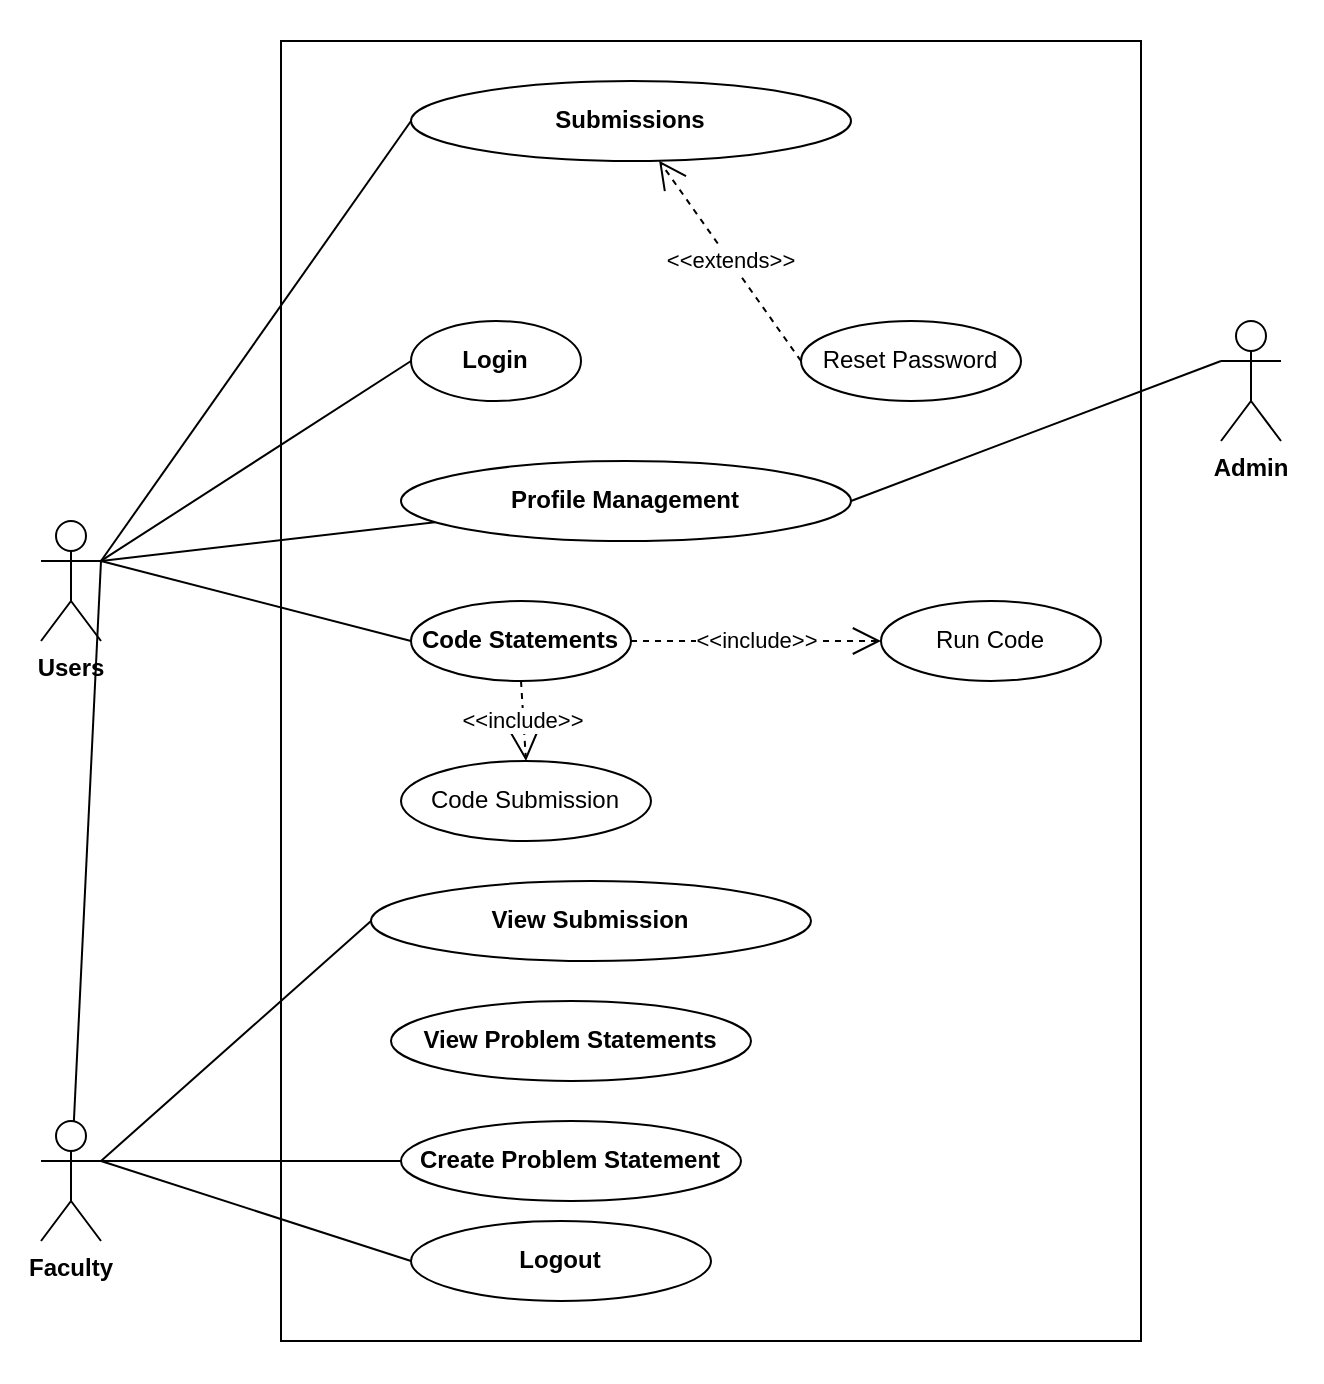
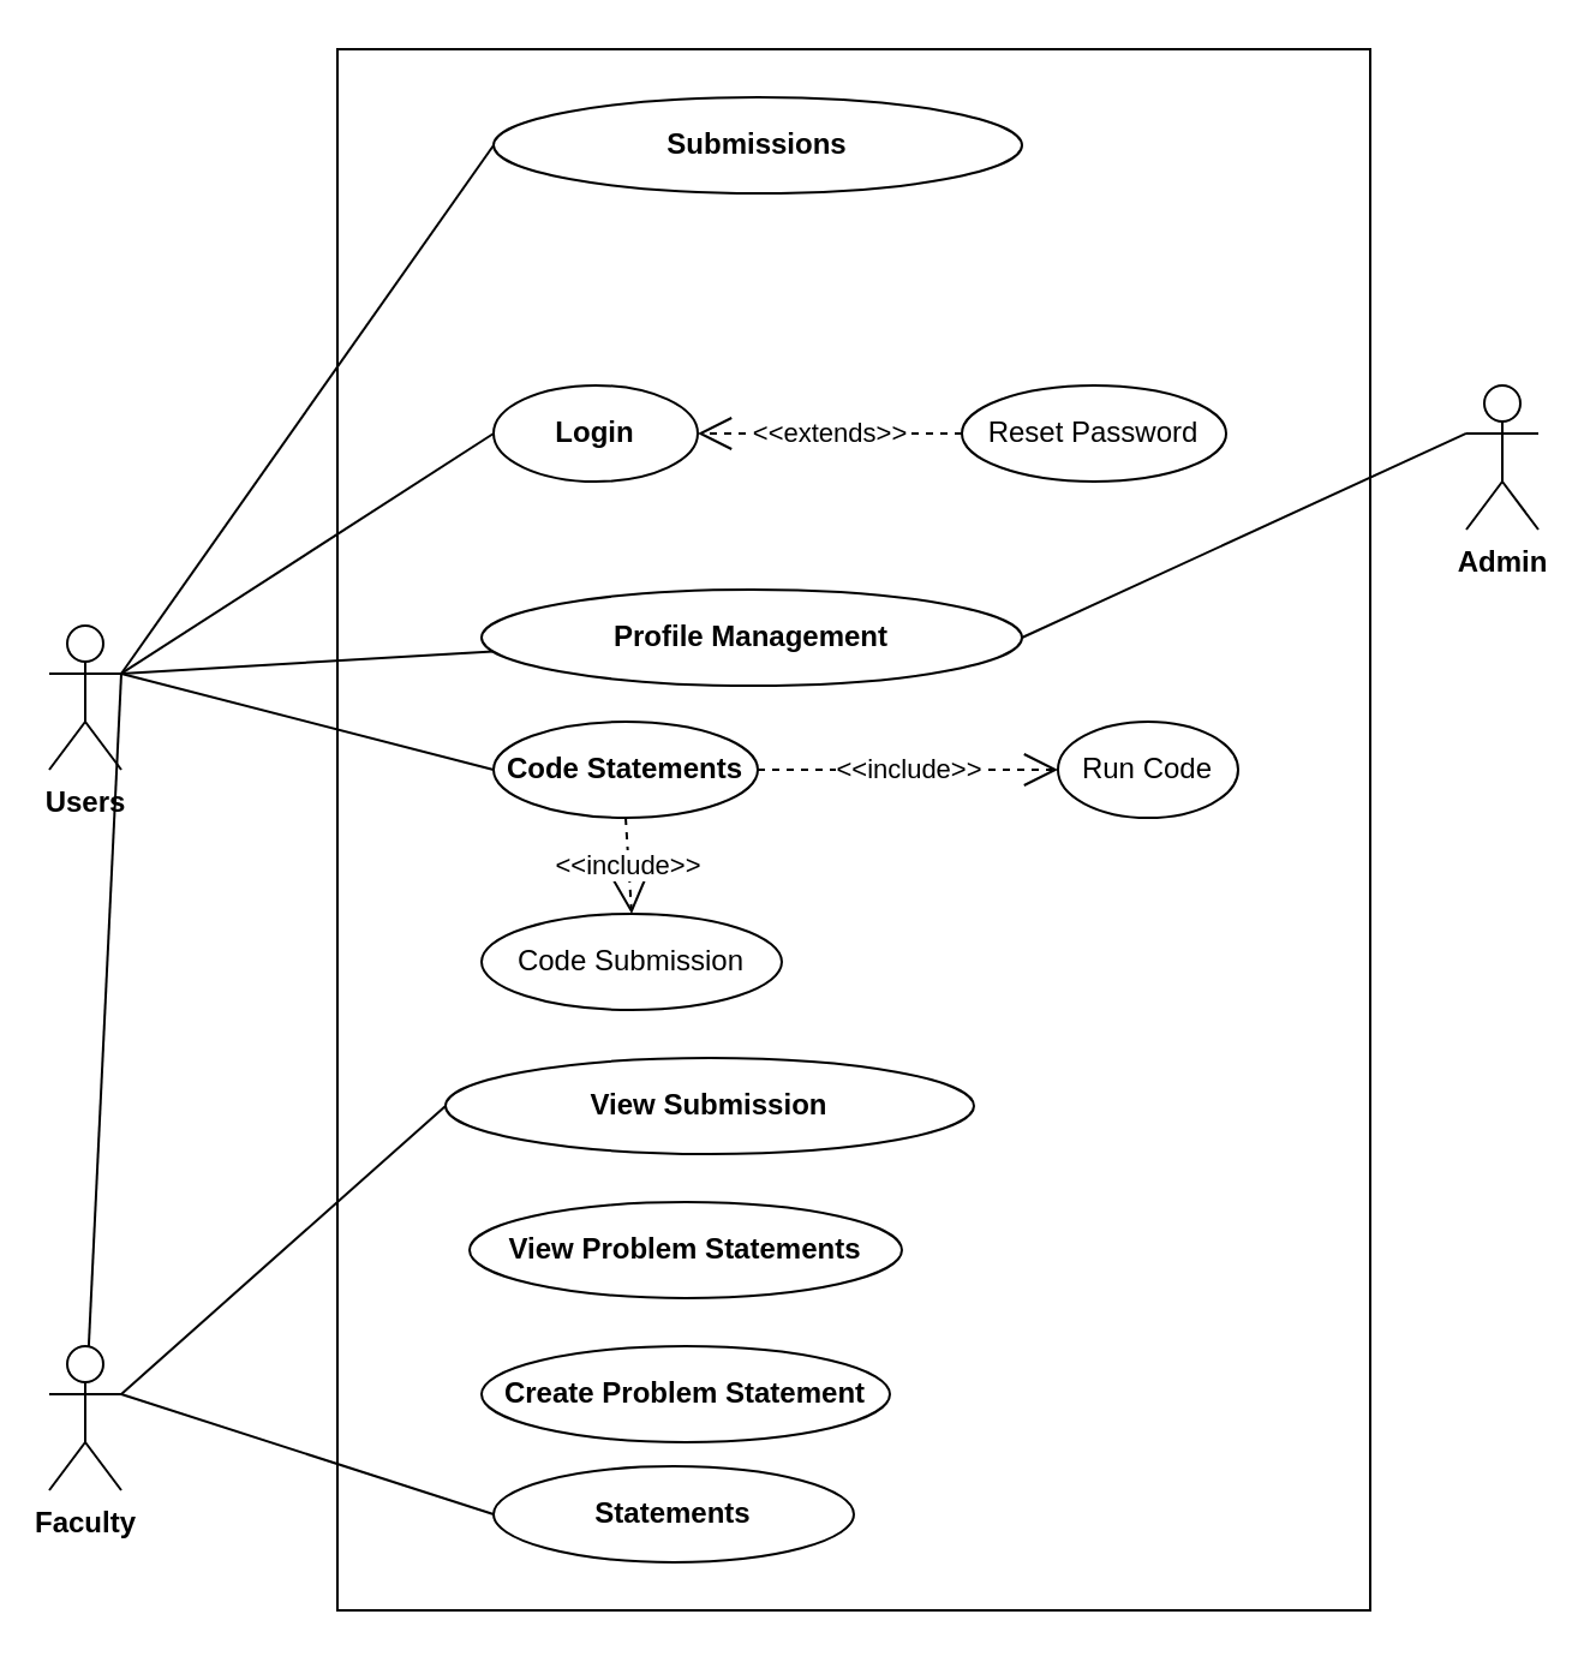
- <mxCell id="16" value="&amp;lt;&amp;lt;extends&amp;gt;&amp;gt;" style="endArrow=open;endSize=12;dashed=1;html=1;rounded=0;exitX=0;exitY=0.5;exitDx=0;exitDy=0;" parent="1" source="9" target="3" edge="1"><mxGeometry width="160" relative="1" as="geometry"><mxPoint x="420" y="240" as="sourcePoint" /><mxPoint x="580" y="240" as="targetPoint" /></mxGeometry></mxCell>
+ <mxCell id="16" value="&amp;lt;&amp;lt;extends&amp;gt;&amp;gt;" style="endArrow=open;endSize=12;dashed=1;html=1;rounded=0;entryX=1;entryY=0.5;entryDx=0;entryDy=0;exitX=0;exitY=0.5;exitDx=0;exitDy=0;" parent="1" source="9" target="8" edge="1"><mxGeometry width="160" relative="1" as="geometry"><mxPoint x="420" y="240" as="sourcePoint" /><mxPoint x="580" y="240" as="targetPoint" /></mxGeometry></mxCell>
- <mxCell id="7" value="&lt;b&gt;Profile Management&lt;/b&gt;" style="ellipse;whiteSpace=wrap;html=1;" parent="1" vertex="1"><mxGeometry x="200" y="230" width="225" height="40" as="geometry" /></mxCell>
+ <mxCell id="7" value="&lt;b&gt;Profile Management&lt;/b&gt;" style="ellipse;whiteSpace=wrap;html=1;" parent="1" vertex="1"><mxGeometry x="200" y="245" width="225" height="40" as="geometry" /></mxCell>
- <mxCell id="11" value="Run Code" style="ellipse;whiteSpace=wrap;html=1;" parent="1" vertex="1"><mxGeometry x="440" y="300" width="110" height="40" as="geometry" /></mxCell>
+ <mxCell id="11" value="Run Code" style="ellipse;whiteSpace=wrap;html=1;" parent="1" vertex="1"><mxGeometry x="440" y="300" width="75" height="40" as="geometry" /></mxCell>
- <mxCell id="28" value="" style="endArrow=none;html=1;rounded=0;entryX=0;entryY=0.5;entryDx=0;entryDy=0;exitX=1;exitY=0.333;exitDx=0;exitDy=0;exitPerimeter=0;" parent="1" source="4" target="14" edge="1"><mxGeometry width="50" height="50" relative="1" as="geometry"><mxPoint x="20" y="770" as="sourcePoint" /><mxPoint x="70" y="720" as="targetPoint" /></mxGeometry></mxCell>
- <mxCell id="6" value="&lt;b&gt;Logout&lt;/b&gt;" style="ellipse;whiteSpace=wrap;html=1;" parent="1" vertex="1"><mxGeometry x="205" y="610" width="150" height="40" as="geometry" /></mxCell>
+ <mxCell id="6" value="&lt;b&gt;Statements&lt;/b&gt;" style="ellipse;whiteSpace=wrap;html=1;" parent="1" vertex="1"><mxGeometry x="205" y="610" width="150" height="40" as="geometry" /></mxCell>
